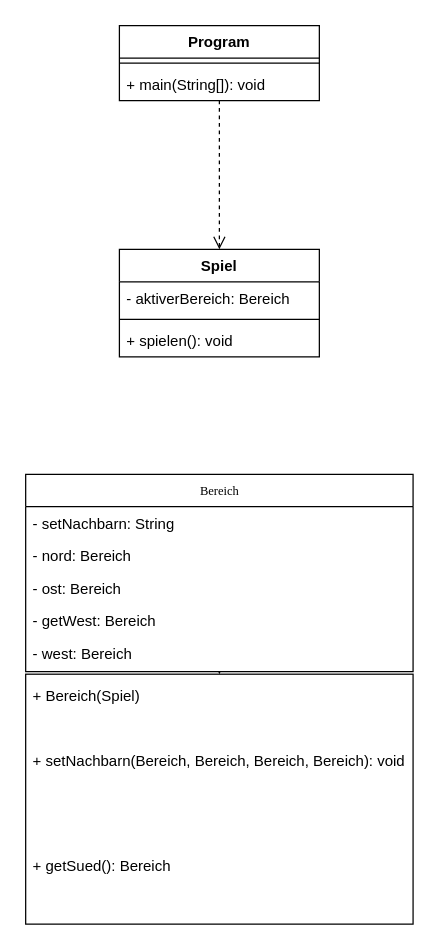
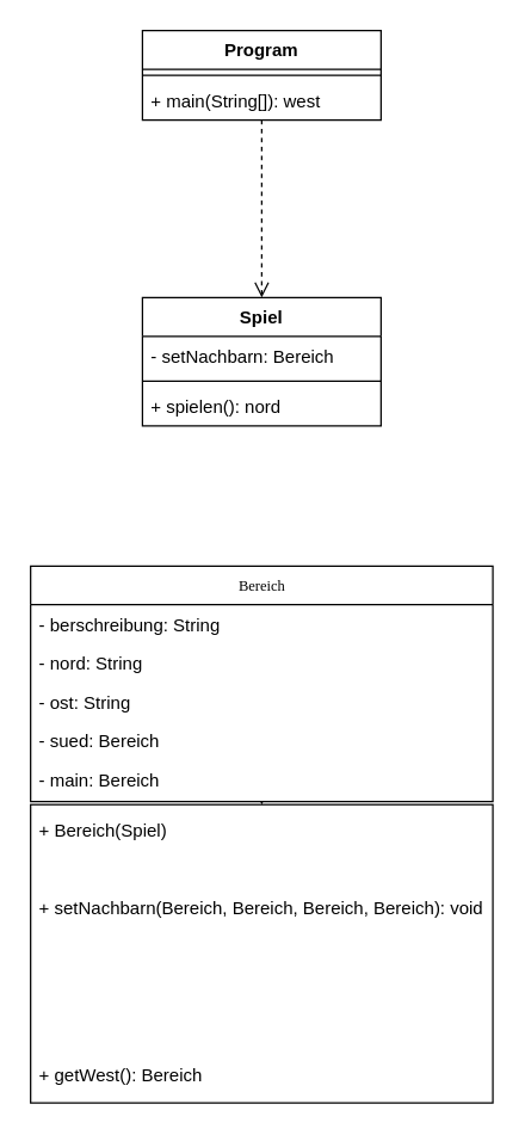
- <mxCell id="17" value="+ main(String[]): void" style="text;strokeColor=none;fillColor=none;align=left;verticalAlign=top;spacingLeft=4;spacingRight=4;overflow=hidden;rotatable=0;points=[[0,0.5],[1,0.5]];portConstraint=eastwest;whiteSpace=wrap;html=1;" vertex="1" parent="15"><mxGeometry y="34" width="160" height="26" as="geometry" /></mxCell>
+ <mxCell id="17" value="+ main(String[]): west" style="text;strokeColor=none;fillColor=none;align=left;verticalAlign=top;spacingLeft=4;spacingRight=4;overflow=hidden;rotatable=0;points=[[0,0.5],[1,0.5]];portConstraint=eastwest;whiteSpace=wrap;html=1;" vertex="1" parent="15"><mxGeometry y="34" width="160" height="26" as="geometry" /></mxCell>
- <mxCell id="19" value="- aktiverBereich: Bereich" style="text;strokeColor=none;fillColor=none;align=left;verticalAlign=top;spacingLeft=4;spacingRight=4;overflow=hidden;rotatable=0;points=[[0,0.5],[1,0.5]];portConstraint=eastwest;whiteSpace=wrap;html=1;" vertex="1" parent="18"><mxGeometry y="26" width="160" height="26" as="geometry" /></mxCell>
+ <mxCell id="19" value="- setNachbarn: Bereich" style="text;strokeColor=none;fillColor=none;align=left;verticalAlign=top;spacingLeft=4;spacingRight=4;overflow=hidden;rotatable=0;points=[[0,0.5],[1,0.5]];portConstraint=eastwest;whiteSpace=wrap;html=1;" vertex="1" parent="18"><mxGeometry y="26" width="160" height="26" as="geometry" /></mxCell>
- <mxCell id="21" value="+ spielen(): void" style="text;strokeColor=none;fillColor=none;align=left;verticalAlign=top;spacingLeft=4;spacingRight=4;overflow=hidden;rotatable=0;points=[[0,0.5],[1,0.5]];portConstraint=eastwest;whiteSpace=wrap;html=1;" vertex="1" parent="18"><mxGeometry y="60" width="160" height="26" as="geometry" /></mxCell>
+ <mxCell id="21" value="+ spielen(): nord" style="text;strokeColor=none;fillColor=none;align=left;verticalAlign=top;spacingLeft=4;spacingRight=4;overflow=hidden;rotatable=0;points=[[0,0.5],[1,0.5]];portConstraint=eastwest;whiteSpace=wrap;html=1;" vertex="1" parent="18"><mxGeometry y="60" width="160" height="26" as="geometry" /></mxCell>
- <mxCell id="4" value="- setNachbarn: String" style="text;html=1;strokeColor=none;fillColor=none;align=left;verticalAlign=top;spacingLeft=4;spacingRight=4;whiteSpace=wrap;overflow=hidden;rotatable=0;points=[[0,0.5],[1,0.5]];portConstraint=eastwest;" parent="3" vertex="1"><mxGeometry y="26" width="310" height="26" as="geometry" /></mxCell>
+ <mxCell id="4" value="- berschreibung: String" style="text;html=1;strokeColor=none;fillColor=none;align=left;verticalAlign=top;spacingLeft=4;spacingRight=4;whiteSpace=wrap;overflow=hidden;rotatable=0;points=[[0,0.5],[1,0.5]];portConstraint=eastwest;" parent="3" vertex="1"><mxGeometry y="26" width="310" height="26" as="geometry" /></mxCell>
- <mxCell id="5" value="- nord: Bereich" style="text;html=1;strokeColor=none;fillColor=none;align=left;verticalAlign=top;spacingLeft=4;spacingRight=4;whiteSpace=wrap;overflow=hidden;rotatable=0;points=[[0,0.5],[1,0.5]];portConstraint=eastwest;" parent="3" vertex="1"><mxGeometry y="52" width="310" height="26" as="geometry" /></mxCell>
+ <mxCell id="5" value="- nord: String" style="text;html=1;strokeColor=none;fillColor=none;align=left;verticalAlign=top;spacingLeft=4;spacingRight=4;whiteSpace=wrap;overflow=hidden;rotatable=0;points=[[0,0.5],[1,0.5]];portConstraint=eastwest;" parent="3" vertex="1"><mxGeometry y="52" width="310" height="26" as="geometry" /></mxCell>
- <mxCell id="6" value="&lt;div&gt;- ost: Bereich&lt;/div&gt;&lt;div&gt;&lt;br&gt;&lt;/div&gt;" style="text;html=1;strokeColor=none;fillColor=none;align=left;verticalAlign=top;spacingLeft=4;spacingRight=4;whiteSpace=wrap;overflow=hidden;rotatable=0;points=[[0,0.5],[1,0.5]];portConstraint=eastwest;" parent="3" vertex="1"><mxGeometry y="78" width="310" height="26" as="geometry" /></mxCell>
+ <mxCell id="6" value="&lt;div&gt;- ost: String&lt;/div&gt;&lt;div&gt;&lt;br&gt;&lt;/div&gt;" style="text;html=1;strokeColor=none;fillColor=none;align=left;verticalAlign=top;spacingLeft=4;spacingRight=4;whiteSpace=wrap;overflow=hidden;rotatable=0;points=[[0,0.5],[1,0.5]];portConstraint=eastwest;" parent="3" vertex="1"><mxGeometry y="78" width="310" height="26" as="geometry" /></mxCell>
- <mxCell id="7" value="&lt;div&gt;- getWest: Bereich&lt;/div&gt;&lt;div&gt;&lt;br&gt;&lt;/div&gt;" style="text;html=1;strokeColor=none;fillColor=none;align=left;verticalAlign=top;spacingLeft=4;spacingRight=4;whiteSpace=wrap;overflow=hidden;rotatable=0;points=[[0,0.5],[1,0.5]];portConstraint=eastwest;" vertex="1" parent="3"><mxGeometry y="104" width="310" height="26" as="geometry" /></mxCell>
+ <mxCell id="7" value="&lt;div&gt;- sued: Bereich&lt;/div&gt;&lt;div&gt;&lt;br&gt;&lt;/div&gt;" style="text;html=1;strokeColor=none;fillColor=none;align=left;verticalAlign=top;spacingLeft=4;spacingRight=4;whiteSpace=wrap;overflow=hidden;rotatable=0;points=[[0,0.5],[1,0.5]];portConstraint=eastwest;" vertex="1" parent="3"><mxGeometry y="104" width="310" height="26" as="geometry" /></mxCell>
- <mxCell id="8" value="&lt;div&gt;- west: Bereich&lt;/div&gt;&lt;div&gt;&lt;br&gt;&lt;/div&gt;" style="text;html=1;strokeColor=none;fillColor=none;align=left;verticalAlign=top;spacingLeft=4;spacingRight=4;whiteSpace=wrap;overflow=hidden;rotatable=0;points=[[0,0.5],[1,0.5]];portConstraint=eastwest;" vertex="1" parent="3"><mxGeometry y="130" width="310" height="26" as="geometry" /></mxCell>
+ <mxCell id="8" value="&lt;div&gt;- main: Bereich&lt;/div&gt;&lt;div&gt;&lt;br&gt;&lt;/div&gt;" style="text;html=1;strokeColor=none;fillColor=none;align=left;verticalAlign=top;spacingLeft=4;spacingRight=4;whiteSpace=wrap;overflow=hidden;rotatable=0;points=[[0,0.5],[1,0.5]];portConstraint=eastwest;" vertex="1" parent="3"><mxGeometry y="130" width="310" height="26" as="geometry" /></mxCell>
- <mxCell id="12" value="+ getSued(): Bereich" style="text;html=1;strokeColor=none;fillColor=none;align=left;verticalAlign=top;spacingLeft=4;spacingRight=4;whiteSpace=wrap;overflow=hidden;rotatable=0;points=[[0,0.5],[1,0.5]];portConstraint=eastwest;" vertex="1" parent="1"><mxGeometry x="20" y="679" width="310" height="28" as="geometry" /></mxCell>
+ <mxCell id="13" value="+ getWest(): Bereich" style="text;html=1;strokeColor=none;fillColor=none;align=left;verticalAlign=top;spacingLeft=4;spacingRight=4;whiteSpace=wrap;overflow=hidden;rotatable=0;points=[[0,0.5],[1,0.5]];portConstraint=eastwest;" vertex="1" parent="1"><mxGeometry x="20" y="707" width="310" height="28" as="geometry" /></mxCell>
